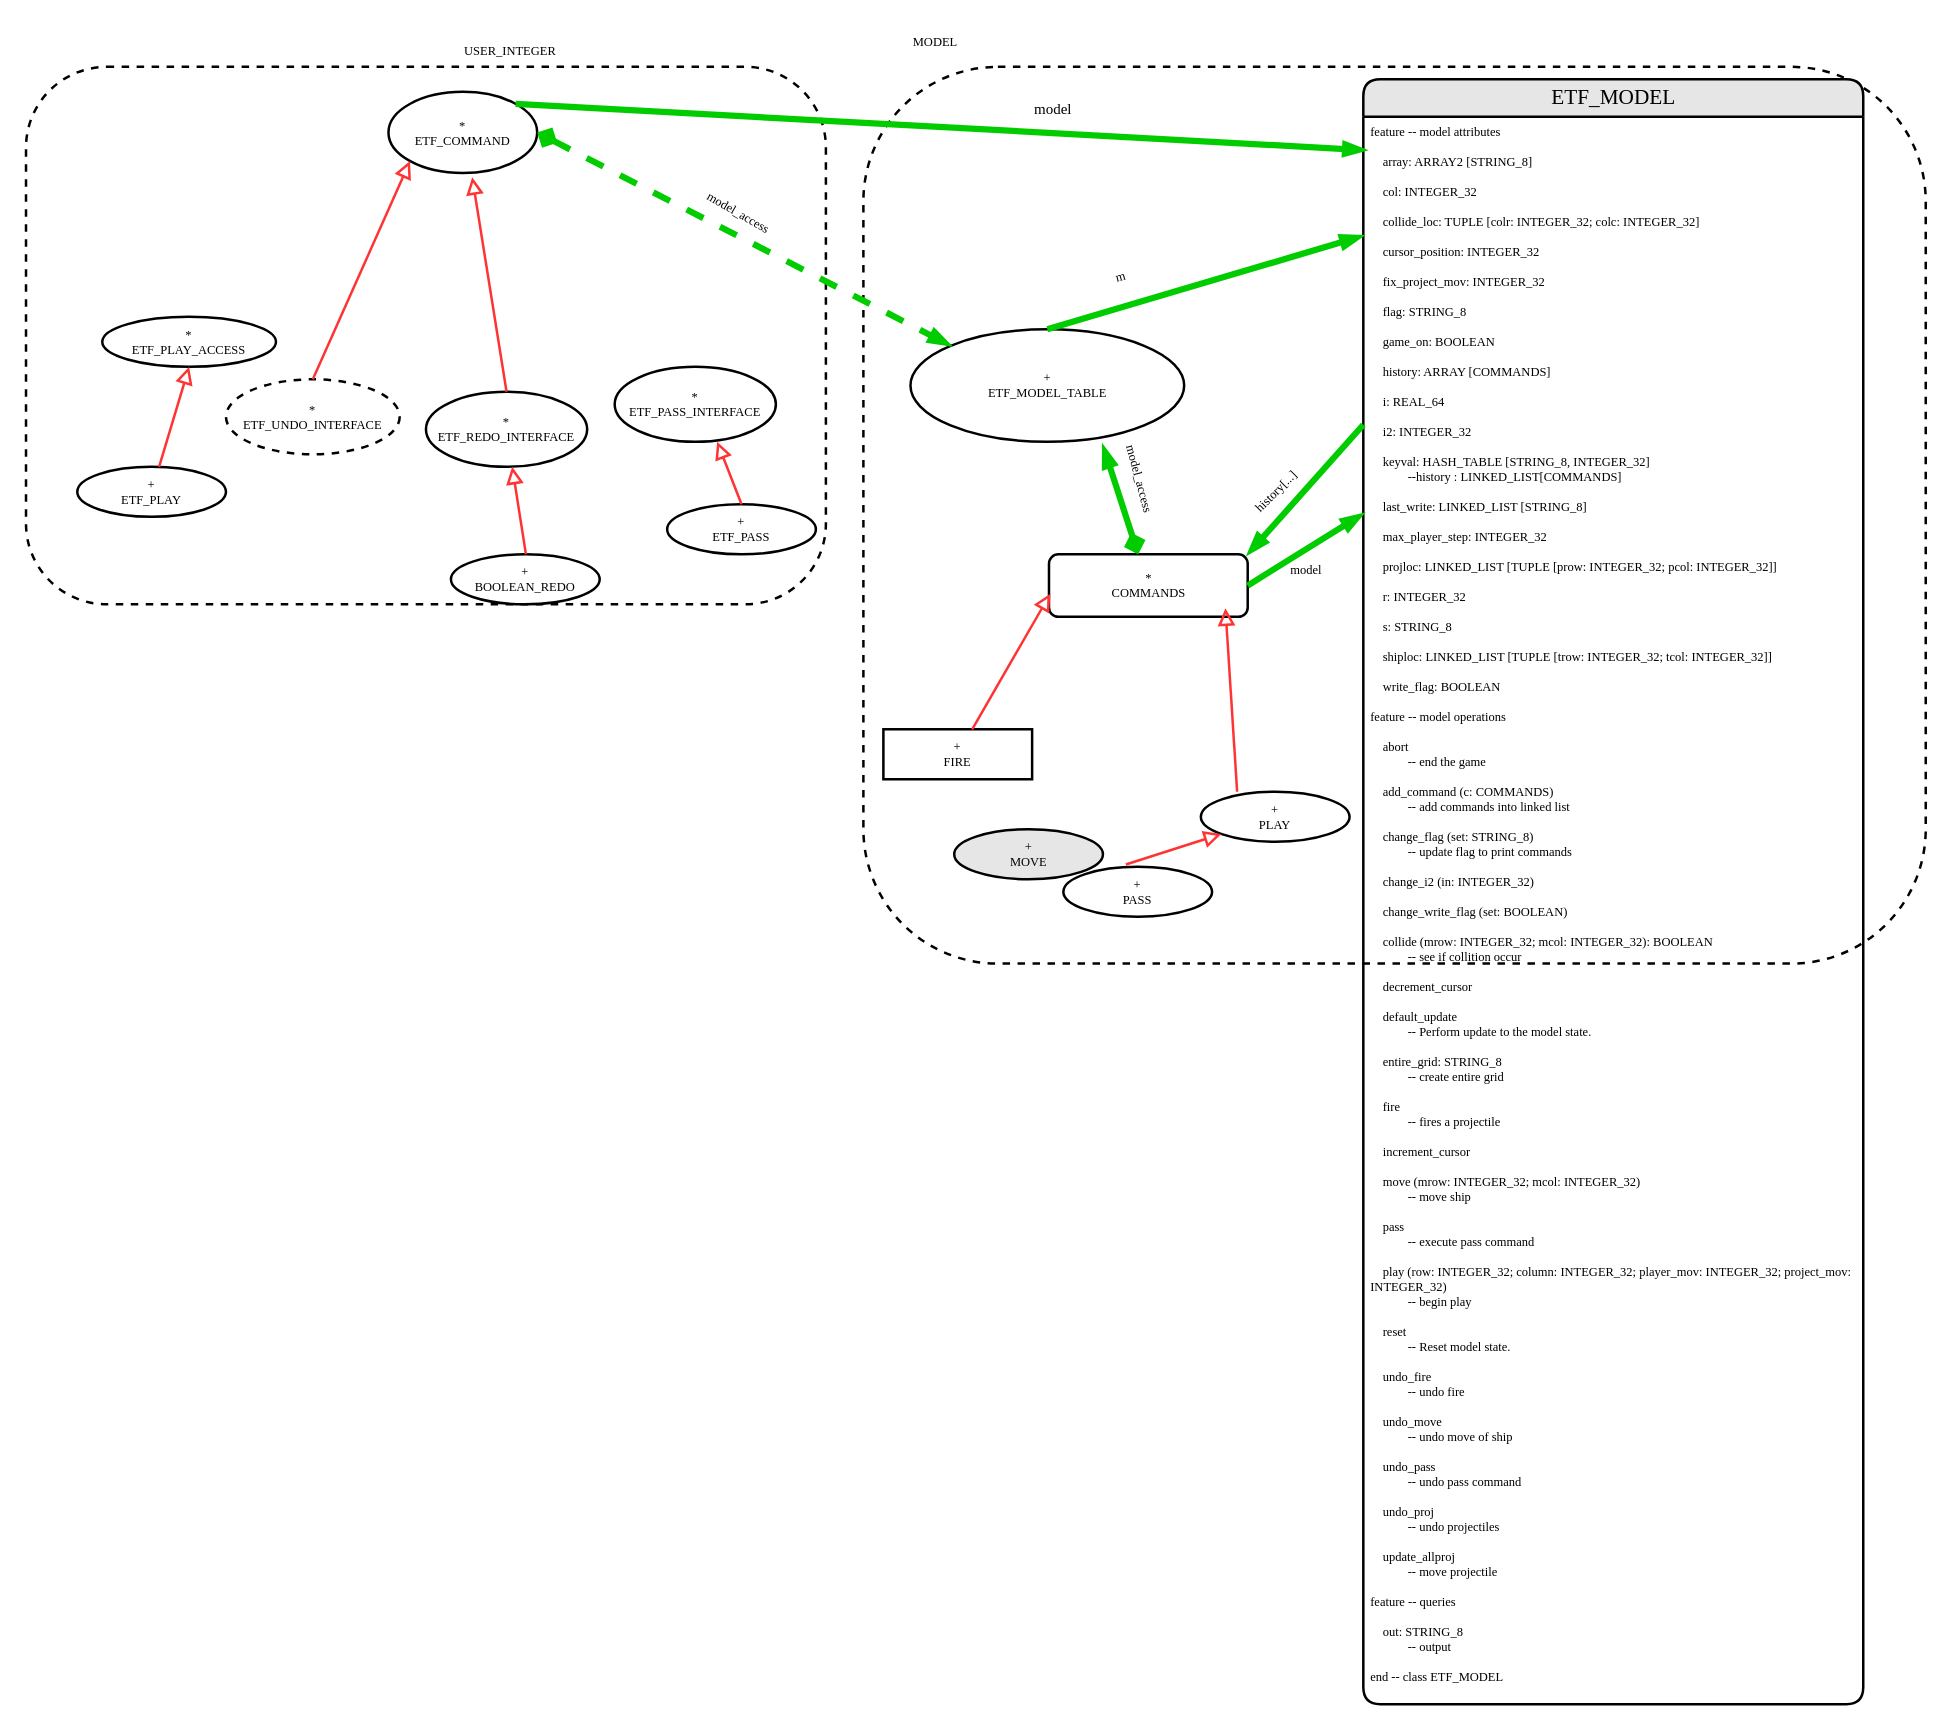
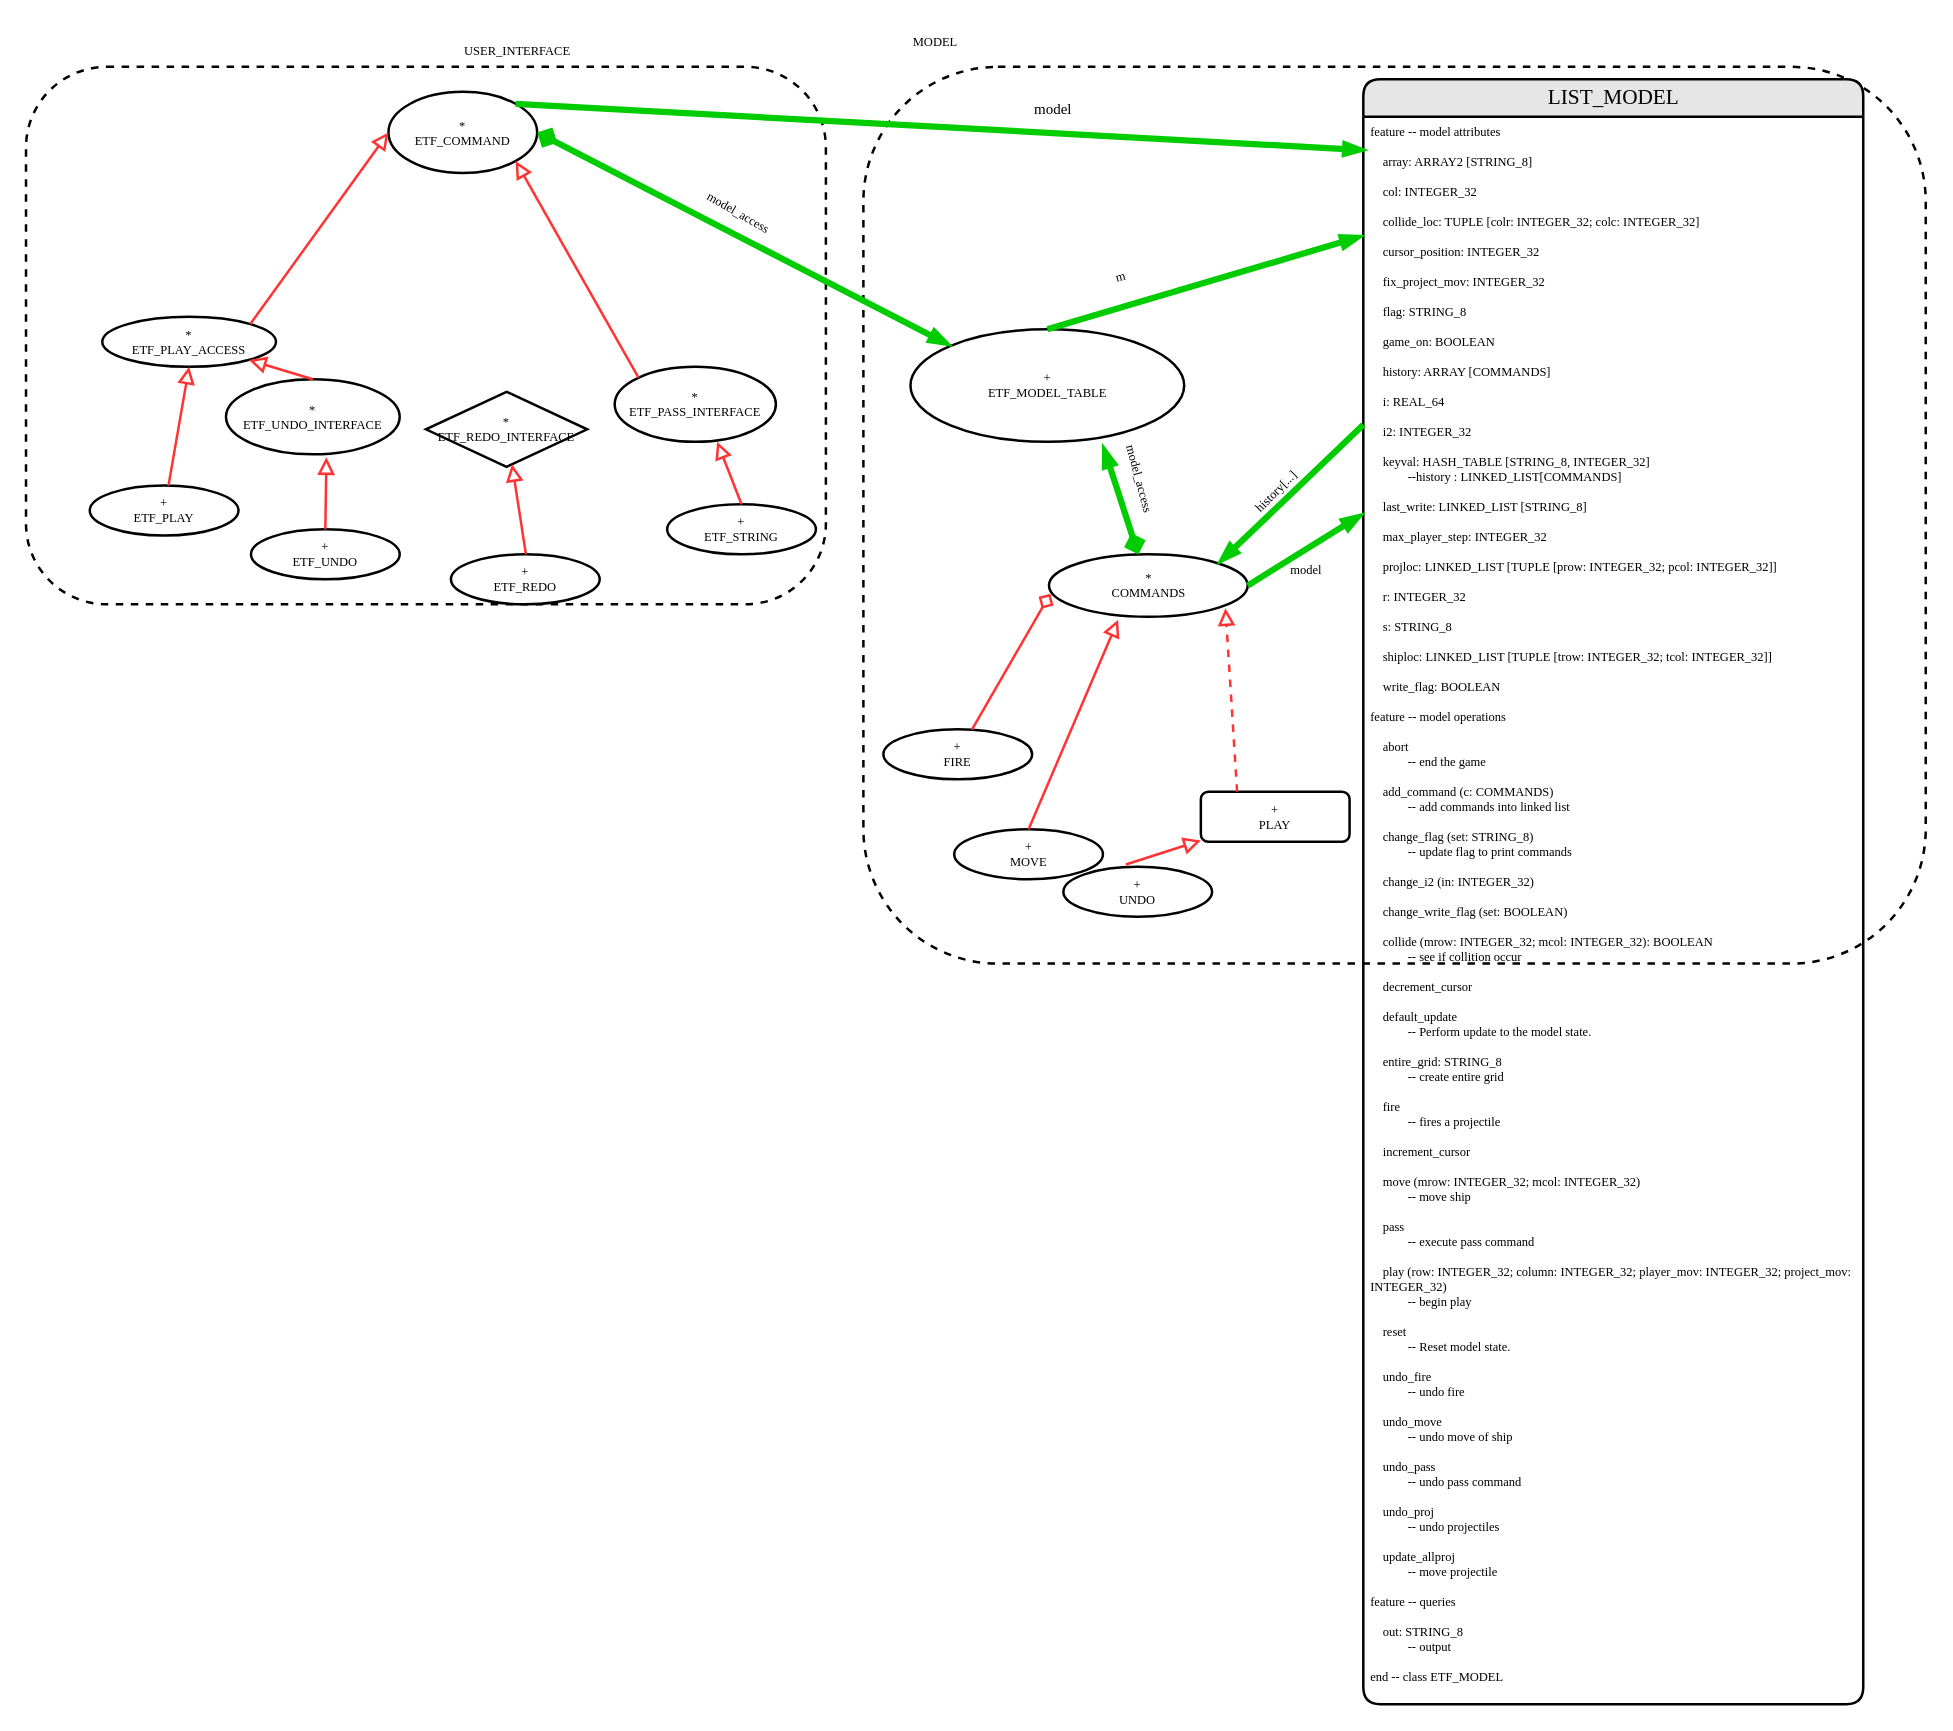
- <mxCell id="4" value="USER_INTEGER" style="text;html=1;fontSize=10;fontFamily=Verdena;" parent="1" vertex="1"><mxGeometry x="369.497" y="28" width="70" height="25" as="geometry" /></mxCell>
+ <mxCell id="4" value="USER_INTERFACE" style="text;html=1;fontSize=10;fontFamily=Verdena;" parent="1" vertex="1"><mxGeometry x="369.497" y="28" width="70" height="25" as="geometry" /></mxCell>
- <mxCell id="5" value="ETF_MODEL" style="swimlane;html=1;childLayout=stackLayout;horizontal=1;startSize=30;horizontalStack=0;fillColor=#E6E6E6;fontColor=#000000;rounded=1;fontSize=17;fontStyle=0;strokeWidth=2;resizeParent=0;resizeLast=1;shadow=0;dashed=0;align=center;fontFamily=Verdena;" parent="1" vertex="1"><mxGeometry x="1090" y="63" width="400" height="1300" as="geometry" /></mxCell>
+ <mxCell id="5" value="LIST_MODEL" style="swimlane;html=1;childLayout=stackLayout;horizontal=1;startSize=30;horizontalStack=0;fillColor=#E6E6E6;fontColor=#000000;rounded=1;fontSize=17;fontStyle=0;strokeWidth=2;resizeParent=0;resizeLast=1;shadow=0;dashed=0;align=center;fontFamily=Verdena;" parent="1" vertex="1"><mxGeometry x="1090" y="63" width="400" height="1300" as="geometry" /></mxCell>
- <mxCell id="19" value="" style="endArrow=blockThin;html=1;strokeColor=#00CC00;strokeWidth=5;endFill=1;startArrow=diamond;startFill=1;exitX=1;exitY=0.5;exitDx=0;exitDy=0;entryX=0;entryY=0;entryDx=0;entryDy=0;dashed=1;" parent="1" source="7" target="18" edge="1"><mxGeometry width="50" height="50" relative="1" as="geometry"><mxPoint x="469" y="138" as="sourcePoint" /><mxPoint x="609" y="138" as="targetPoint" /></mxGeometry></mxCell>
+ <mxCell id="19" value="" style="endArrow=blockThin;html=1;strokeColor=#00CC00;strokeWidth=5;endFill=1;startArrow=diamond;startFill=1;exitX=1;exitY=0.5;exitDx=0;exitDy=0;entryX=0;entryY=0;entryDx=0;entryDy=0;" parent="1" source="7" target="18" edge="1"><mxGeometry width="50" height="50" relative="1" as="geometry"><mxPoint x="469" y="138" as="sourcePoint" /><mxPoint x="609" y="138" as="targetPoint" /></mxGeometry></mxCell>
+ <mxCell id="12" value="" style="endArrow=block;html=1;strokeColor=#FF3333;strokeWidth=2;endFill=0;endSize=9;entryX=0;entryY=0.5;entryDx=0;entryDy=0;exitX=1;exitY=0;exitDx=0;exitDy=0;" parent="1" source="8" target="7" edge="1"><mxGeometry width="50" height="50" relative="1" as="geometry"><mxPoint x="290" y="173" as="sourcePoint" /><mxPoint x="200" y="113" as="targetPoint" /></mxGeometry></mxCell>
+ <mxCell id="15" value="" style="endArrow=block;html=1;strokeColor=#FF3333;strokeWidth=2;endFill=0;endSize=9;entryX=1;entryY=1;entryDx=0;entryDy=0;exitX=0;exitY=0;exitDx=0;exitDy=0;" parent="1" source="11" target="7" edge="1"><mxGeometry width="50" height="50" relative="1" as="geometry"><mxPoint x="514" y="153" as="sourcePoint" /><mxPoint x="514" y="93" as="targetPoint" /></mxGeometry></mxCell>
- <mxCell id="13" value="" style="endArrow=block;html=1;strokeColor=#FF3333;strokeWidth=2;endFill=0;endSize=9;exitX=0.5;exitY=0;exitDx=0;exitDy=0;entryX=0;entryY=1;entryDx=0;entryDy=0;" parent="1" source="9" target="7" edge="1"><mxGeometry width="50" height="50" relative="1" as="geometry"><mxPoint x="300" y="213" as="sourcePoint" /><mxPoint x="300" y="153" as="targetPoint" /></mxGeometry></mxCell>
+ <mxCell id="13" value="" style="endArrow=block;html=1;strokeColor=#FF3333;strokeWidth=2;endFill=0;endSize=9;exitX=0.5;exitY=0;exitDx=0;exitDy=0;" parent="1" source="9" target="8" edge="1"><mxGeometry width="50" height="50" relative="1" as="geometry"><mxPoint x="300" y="213" as="sourcePoint" /><mxPoint x="300" y="153" as="targetPoint" /></mxGeometry></mxCell>
- <mxCell id="14" value="" style="endArrow=block;html=1;strokeColor=#FF3333;strokeWidth=2;endFill=0;endSize=9;entryX=0.563;entryY=1.05;entryDx=0;entryDy=0;exitX=0.5;exitY=0;exitDx=0;exitDy=0;entryPerimeter=0;" parent="1" source="10" target="7" edge="1"><mxGeometry width="50" height="50" relative="1" as="geometry"><mxPoint x="420" y="203" as="sourcePoint" /><mxPoint x="420" y="143" as="targetPoint" /></mxGeometry></mxCell>
- <mxCell id="9" value="*&lt;br&gt;ETF_UNDO_INTERFACE" style="ellipse;whiteSpace=wrap;html=1;rounded=1;fontSize=10;fontFamily=Verdena;strokeWidth=2;dashed=1;" parent="1" vertex="1"><mxGeometry x="180" y="303" width="139" height="60" as="geometry" /></mxCell>
+ <mxCell id="9" value="*&lt;br&gt;ETF_UNDO_INTERFACE" style="ellipse;whiteSpace=wrap;html=1;rounded=1;fontSize=10;fontFamily=Verdena;strokeWidth=2;" parent="1" vertex="1"><mxGeometry x="180" y="303" width="139" height="60" as="geometry" /></mxCell>
- <mxCell id="10" value="*&lt;br&gt;ETF_REDO_INTERFACE" style="ellipse;whiteSpace=wrap;html=1;rounded=1;fontSize=10;fontFamily=Verdena;strokeWidth=2;" parent="1" vertex="1"><mxGeometry x="340" y="313" width="129" height="60" as="geometry" /></mxCell>
+ <mxCell id="10" value="*&lt;br&gt;ETF_REDO_INTERFACE" style="rhombus;whiteSpace=wrap;html=1;fontSize=10;fontFamily=Verdena;strokeWidth=2;" parent="1" vertex="1"><mxGeometry x="340" y="313" width="129" height="60" as="geometry" /></mxCell>
- <mxCell id="34" value="+&lt;br&gt;ETF_PLAY" style="ellipse;whiteSpace=wrap;html=1;rounded=1;fontSize=10;fontFamily=Verdena;strokeWidth=2;" parent="1" vertex="1"><mxGeometry x="61" y="373" width="119" height="40" as="geometry" /></mxCell>
+ <mxCell id="34" value="+&lt;br&gt;ETF_PLAY" style="ellipse;whiteSpace=wrap;html=1;rounded=1;fontSize=10;fontFamily=Verdena;strokeWidth=2;" parent="1" vertex="1"><mxGeometry x="71" y="388" width="119" height="40" as="geometry" /></mxCell>
+ <mxCell id="38" value="" style="endArrow=block;html=1;strokeColor=#FF3333;strokeWidth=2;endFill=0;endSize=9;entryX=0.578;entryY=1.039;entryDx=0;entryDy=0;entryPerimeter=0;exitX=0.5;exitY=0;exitDx=0;exitDy=0;" parent="1" source="35" target="9" edge="1"><mxGeometry width="50" height="50" relative="1" as="geometry"><mxPoint x="420" y="443" as="sourcePoint" /><mxPoint x="420" y="383" as="targetPoint" /></mxGeometry></mxCell>
- <mxCell id="37" value="+&lt;br&gt;ETF_PASS" style="ellipse;whiteSpace=wrap;html=1;rounded=1;fontSize=10;fontFamily=Verdena;strokeWidth=2;" parent="1" vertex="1"><mxGeometry x="533" y="403" width="119" height="40" as="geometry" /></mxCell>
+ <mxCell id="37" value="+&lt;br&gt;ETF_STRING" style="ellipse;whiteSpace=wrap;html=1;rounded=1;fontSize=10;fontFamily=Verdena;strokeWidth=2;" parent="1" vertex="1"><mxGeometry x="533" y="403" width="119" height="40" as="geometry" /></mxCell>
+ <mxCell id="35" value="+&lt;br&gt;ETF_UNDO" style="ellipse;whiteSpace=wrap;html=1;rounded=1;fontSize=10;fontFamily=Verdena;strokeWidth=2;" parent="1" vertex="1"><mxGeometry x="200" y="423" width="119" height="40" as="geometry" /></mxCell>
- <mxCell id="36" value="+&lt;br&gt;BOOLEAN_REDO" style="ellipse;whiteSpace=wrap;html=1;rounded=1;fontSize=10;fontFamily=Verdena;strokeWidth=2;" parent="1" vertex="1"><mxGeometry x="360" y="443" width="119" height="40" as="geometry" /></mxCell>
+ <mxCell id="36" value="+&lt;br&gt;ETF_REDO" style="ellipse;whiteSpace=wrap;html=1;rounded=1;fontSize=10;fontFamily=Verdena;strokeWidth=2;" parent="1" vertex="1"><mxGeometry x="360" y="443" width="119" height="40" as="geometry" /></mxCell>
- <mxCell id="23" value="*&lt;br&gt;COMMANDS" style="whiteSpace=wrap;html=1;fontSize=10;fontFamily=Verdena;strokeWidth=2;rounded=1;" parent="1" vertex="1"><mxGeometry x="838.5" y="443" width="159" height="50" as="geometry" /></mxCell>
+ <mxCell id="23" value="*&lt;br&gt;COMMANDS" style="ellipse;whiteSpace=wrap;html=1;rounded=1;fontSize=10;fontFamily=Verdena;strokeWidth=2;" parent="1" vertex="1"><mxGeometry x="838.5" y="443" width="159" height="50" as="geometry" /></mxCell>
- <mxCell id="30" value="" style="endArrow=block;html=1;strokeColor=#FF3333;strokeWidth=2;endFill=0;endSize=9;entryX=0.007;entryY=0.63;entryDx=0;entryDy=0;entryPerimeter=0;" parent="1" source="26" target="23" edge="1"><mxGeometry width="50" height="50" relative="1" as="geometry"><mxPoint x="530" y="573" as="sourcePoint" /><mxPoint x="530" y="513" as="targetPoint" /></mxGeometry></mxCell>
+ <mxCell id="30" value="" style="endArrow=diamond;html=1;strokeColor=#FF3333;strokeWidth=2;endFill=0;endSize=9;entryX=0.007;entryY=0.63;entryDx=0;entryDy=0;entryPerimeter=0;" parent="1" source="26" target="23" edge="1"><mxGeometry width="50" height="50" relative="1" as="geometry"><mxPoint x="530" y="573" as="sourcePoint" /><mxPoint x="530" y="513" as="targetPoint" /></mxGeometry></mxCell>
- <mxCell id="33" value="" style="endArrow=block;html=1;strokeColor=#FF3333;strokeWidth=2;endFill=0;endSize=9;entryX=0.888;entryY=0.863;entryDx=0;entryDy=0;entryPerimeter=0;exitX=0.244;exitY=0;exitDx=0;exitDy=0;exitPerimeter=0;" parent="1" source="29" target="23" edge="1"><mxGeometry width="50" height="50" relative="1" as="geometry"><mxPoint x="760" y="593" as="sourcePoint" /><mxPoint x="760" y="533" as="targetPoint" /></mxGeometry></mxCell>
+ <mxCell id="33" value="" style="endArrow=block;html=1;strokeColor=#FF3333;strokeWidth=2;endFill=0;endSize=9;entryX=0.888;entryY=0.863;entryDx=0;entryDy=0;entryPerimeter=0;exitX=0.244;exitY=0;exitDx=0;exitDy=0;exitPerimeter=0;dashed=1;" parent="1" source="29" target="23" edge="1"><mxGeometry width="50" height="50" relative="1" as="geometry"><mxPoint x="760" y="593" as="sourcePoint" /><mxPoint x="760" y="533" as="targetPoint" /></mxGeometry></mxCell>
+ <mxCell id="31" value="" style="endArrow=block;html=1;strokeColor=#FF3333;strokeWidth=2;endFill=0;endSize=9;entryX=0.348;entryY=1.047;entryDx=0;entryDy=0;entryPerimeter=0;exitX=0.5;exitY=0;exitDx=0;exitDy=0;" parent="1" source="27" target="23" edge="1"><mxGeometry width="50" height="50" relative="1" as="geometry"><mxPoint x="530" y="573" as="sourcePoint" /><mxPoint x="530" y="513" as="targetPoint" /></mxGeometry></mxCell>
- <mxCell id="26" value="+&lt;br&gt;FIRE" style="whiteSpace=wrap;html=1;fontSize=10;fontFamily=Verdena;strokeWidth=2;rounded=0;" parent="1" vertex="1"><mxGeometry x="706" y="583" width="119" height="40" as="geometry" /></mxCell>
+ <mxCell id="26" value="+&lt;br&gt;FIRE" style="ellipse;whiteSpace=wrap;html=1;rounded=1;fontSize=10;fontFamily=Verdena;strokeWidth=2;" parent="1" vertex="1"><mxGeometry x="706" y="583" width="119" height="40" as="geometry" /></mxCell>
- <mxCell id="29" value="+&lt;br&gt;PLAY" style="ellipse;whiteSpace=wrap;html=1;rounded=1;fontSize=10;fontFamily=Verdena;strokeWidth=2;" parent="1" vertex="1"><mxGeometry x="960" y="633" width="119" height="40" as="geometry" /></mxCell>
+ <mxCell id="29" value="+&lt;br&gt;PLAY" style="whiteSpace=wrap;html=1;fontSize=10;fontFamily=Verdena;strokeWidth=2;rounded=1;" parent="1" vertex="1"><mxGeometry x="960" y="633" width="119" height="40" as="geometry" /></mxCell>
- <mxCell id="27" value="+&lt;br&gt;MOVE" style="ellipse;whiteSpace=wrap;html=1;rounded=1;fontSize=10;fontFamily=Verdena;strokeWidth=2;fillColor=#e6e6e6;" parent="1" vertex="1"><mxGeometry x="762.67" y="663" width="119" height="40" as="geometry" /></mxCell>
+ <mxCell id="27" value="+&lt;br&gt;MOVE" style="ellipse;whiteSpace=wrap;html=1;rounded=1;fontSize=10;fontFamily=Verdena;strokeWidth=2;" parent="1" vertex="1"><mxGeometry x="762.67" y="663" width="119" height="40" as="geometry" /></mxCell>
- <mxCell id="28" value="+&lt;br&gt;PASS" style="ellipse;whiteSpace=wrap;html=1;rounded=1;fontSize=10;fontFamily=Verdena;strokeWidth=2;" parent="1" vertex="1"><mxGeometry x="850" y="693" width="119" height="40" as="geometry" /></mxCell>
+ <mxCell id="28" value="+&lt;br&gt;UNDO" style="ellipse;whiteSpace=wrap;html=1;rounded=1;fontSize=10;fontFamily=Verdena;strokeWidth=2;" parent="1" vertex="1"><mxGeometry x="850" y="693" width="119" height="40" as="geometry" /></mxCell>
